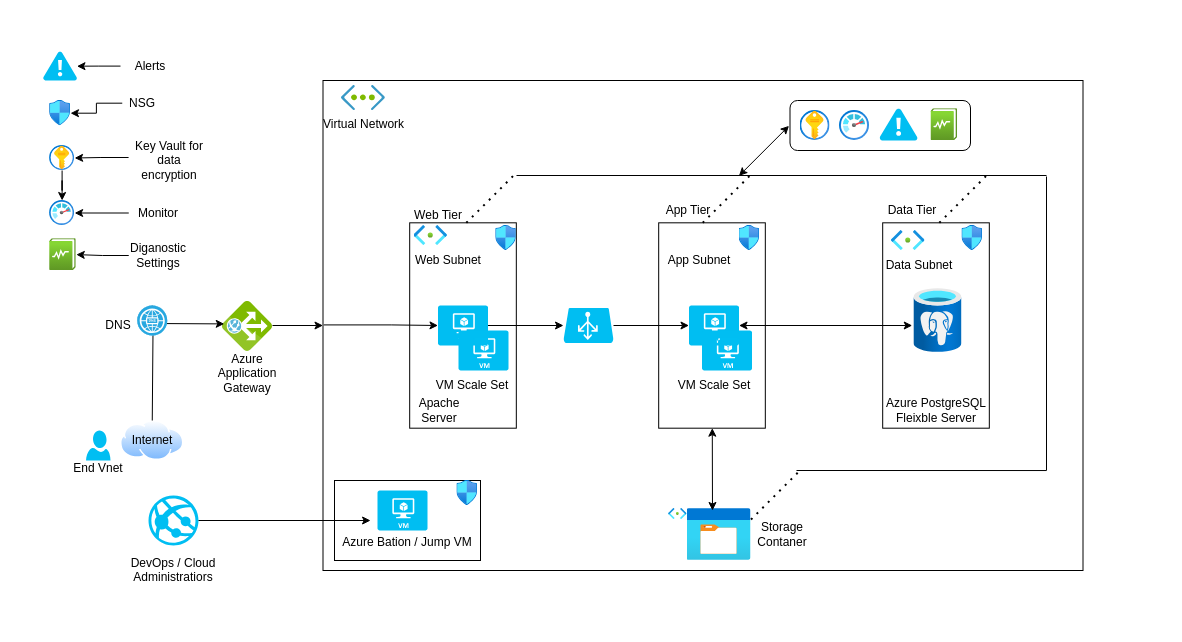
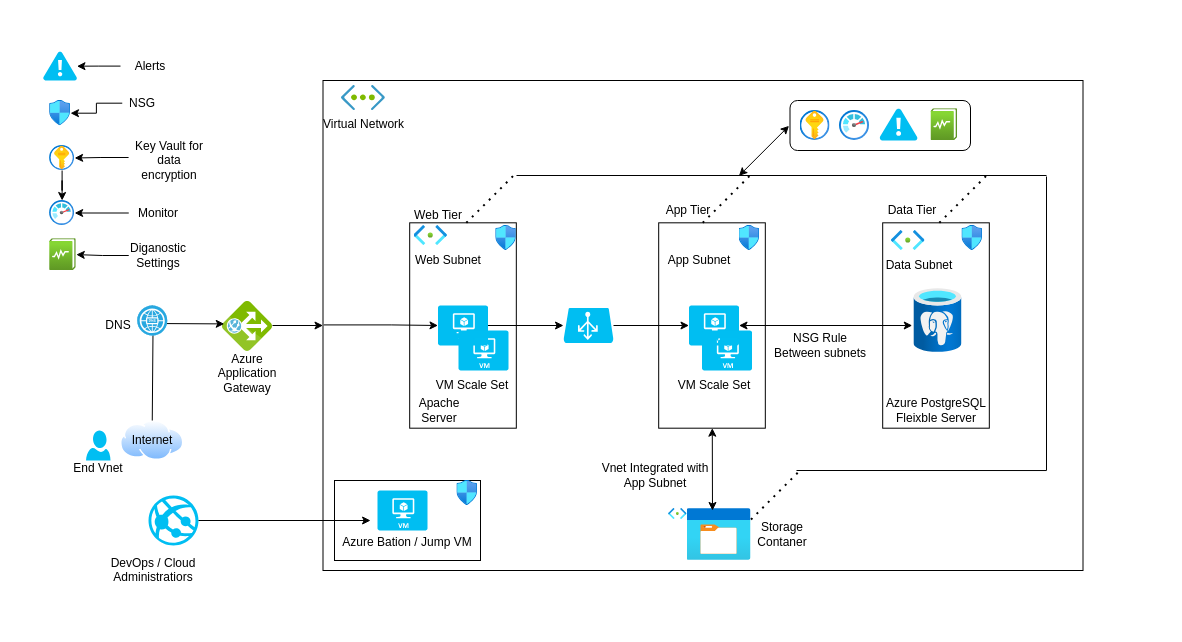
+ <mxCell id="43" value="NSG Rule Between subnets" style="text;strokeColor=none;align=center;fillColor=none;html=1;verticalAlign=middle;whiteSpace=wrap;rounded=0;" parent="1" vertex="1"><mxGeometry x="770" y="330" width="100" height="30" as="geometry" /></mxCell>
+ <mxCell id="48" value="Vnet Integrated with App Subnet" style="text;strokeColor=none;align=center;fillColor=none;html=1;verticalAlign=middle;whiteSpace=wrap;rounded=0;" parent="1" vertex="1"><mxGeometry x="600" y="460" width="110" height="30" as="geometry" /></mxCell>
- <mxCell id="35" value="DevOps / Cloud Administratiors&lt;div&gt;&lt;br&gt;&lt;/div&gt;" style="text;strokeColor=none;align=center;fillColor=none;html=1;verticalAlign=middle;whiteSpace=wrap;rounded=0;" parent="1" vertex="1"><mxGeometry x="123" y="557" width="100" height="40" as="geometry" /></mxCell>
+ <mxCell id="35" value="DevOps / Cloud Administratiors&lt;div&gt;&lt;br&gt;&lt;/div&gt;" style="text;strokeColor=none;align=center;fillColor=none;html=1;verticalAlign=middle;whiteSpace=wrap;rounded=0;" parent="1" vertex="1"><mxGeometry x="103" y="557" width="100" height="40" as="geometry" /></mxCell>
